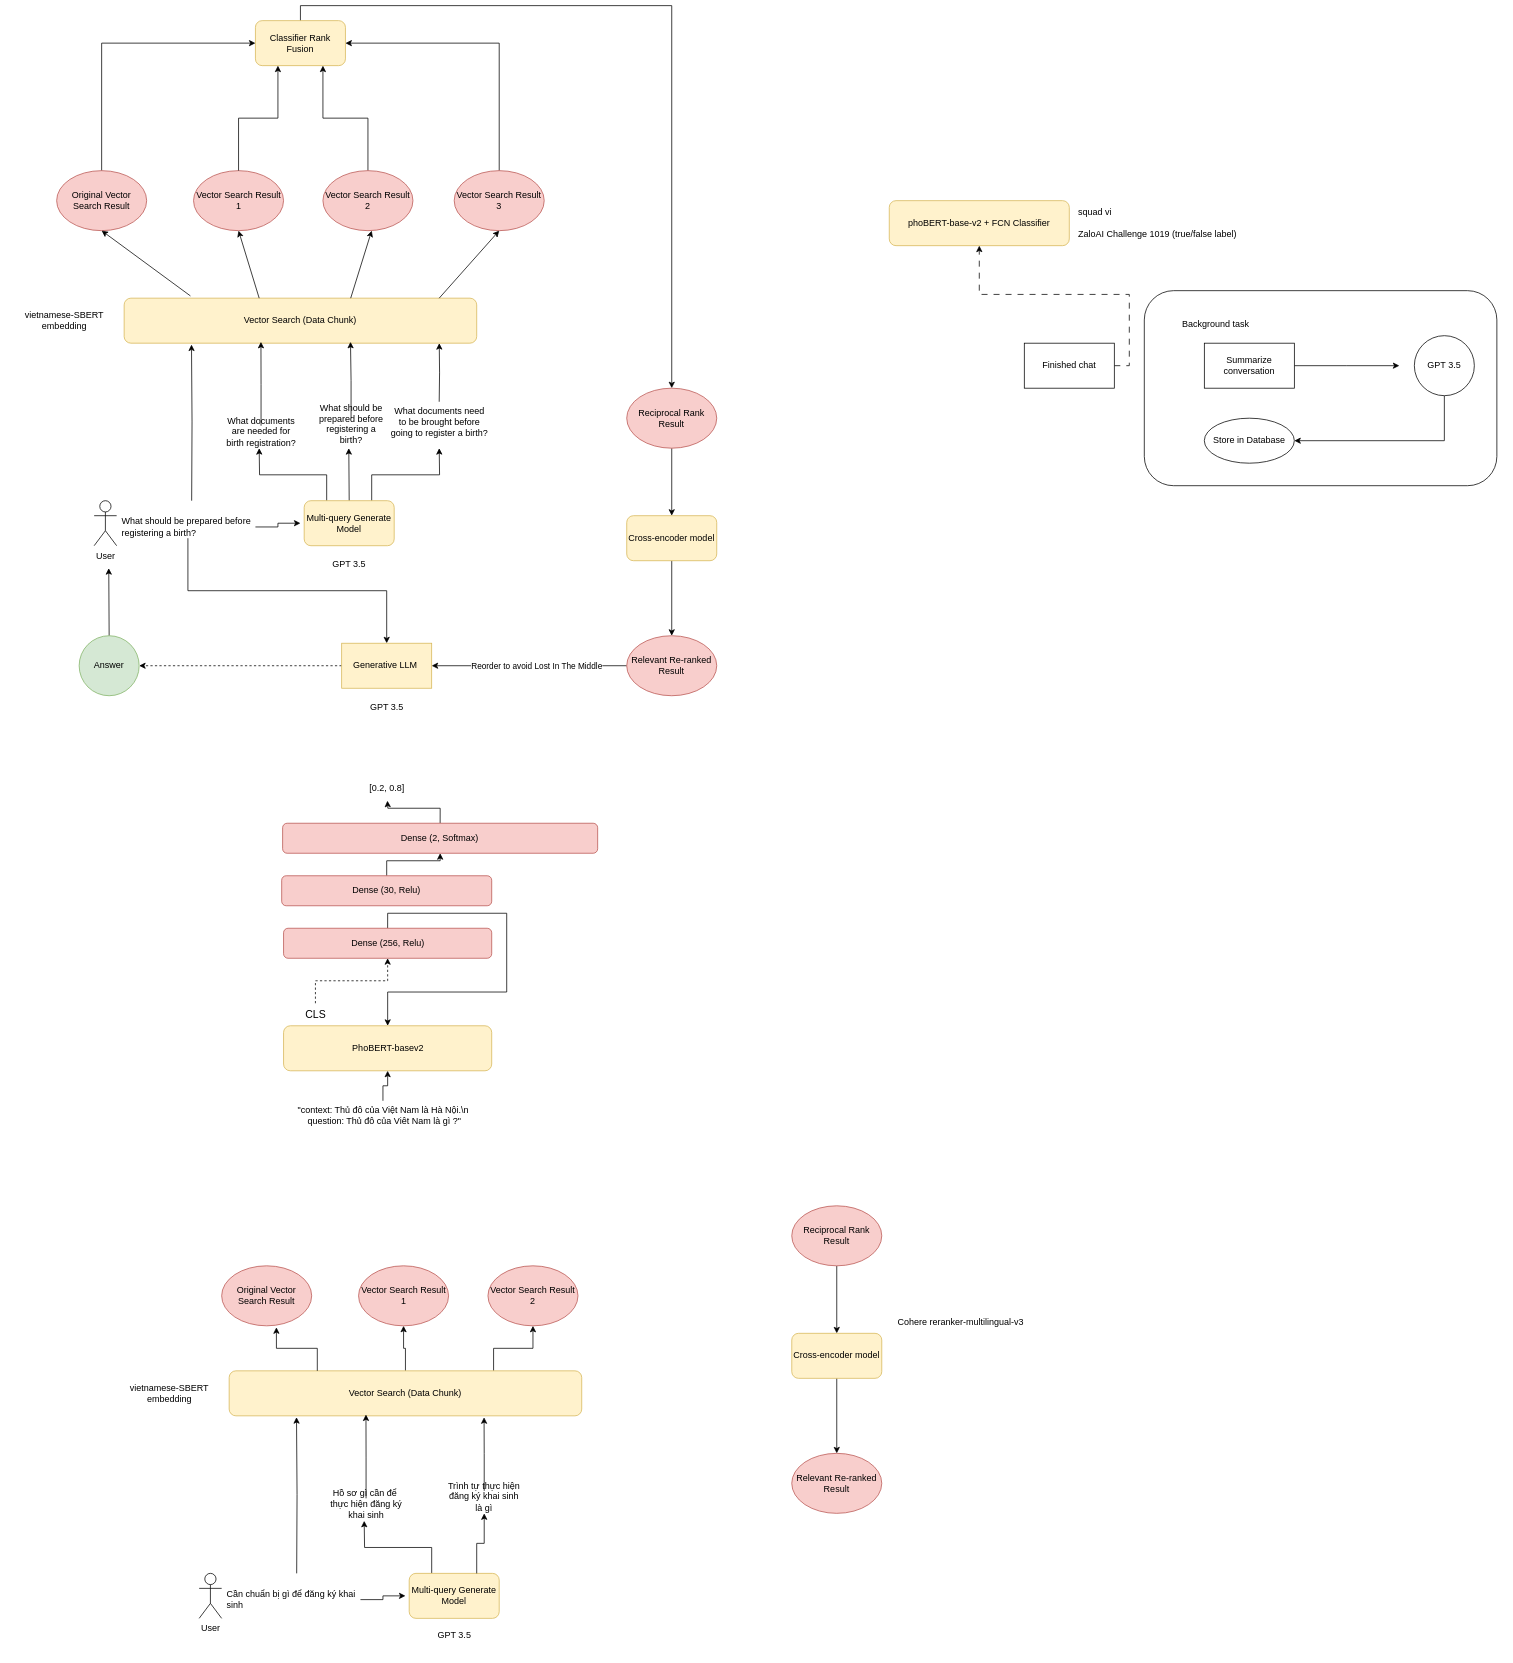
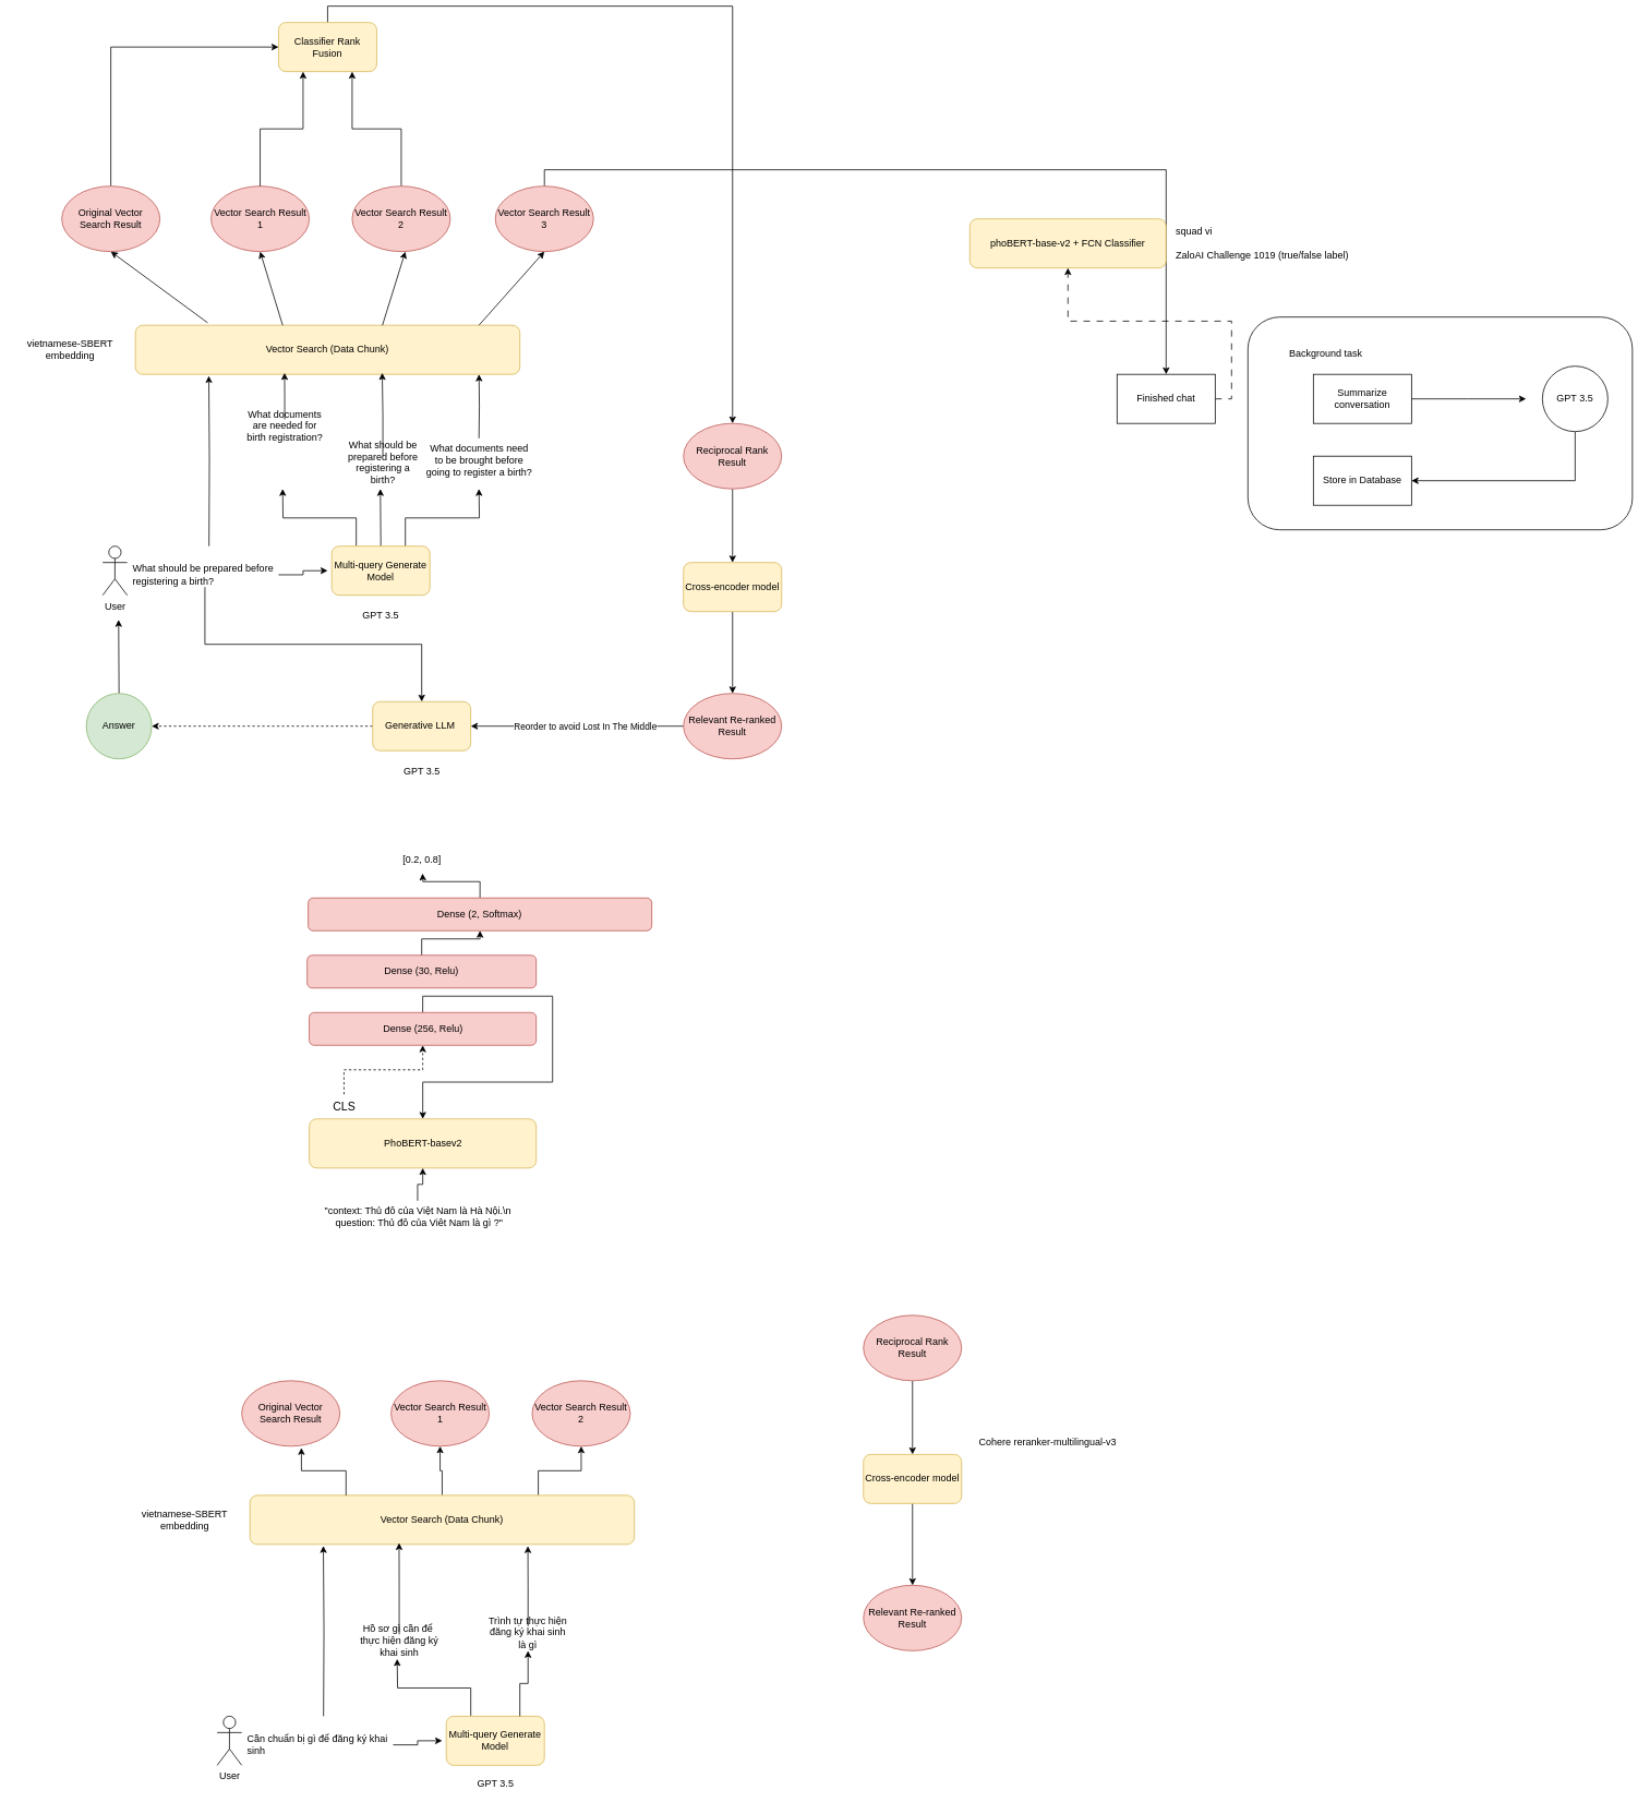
- <mxCell id="28" style="edgeStyle=orthogonalEdgeStyle;rounded=0;orthogonalLoop=1;jettySize=auto;html=1;exitX=0.5;exitY=0;exitDx=0;exitDy=0;entryX=1;entryY=0.5;entryDx=0;entryDy=0;" parent="1" source="29" target="22" edge="1"><mxGeometry relative="1" as="geometry" /></mxCell>
+ <mxCell id="28" style="edgeStyle=orthogonalEdgeStyle;rounded=0;orthogonalLoop=1;jettySize=auto;html=1;exitX=0.5;exitY=0;exitDx=0;exitDy=0;" parent="1" source="29" target="70" edge="1"><mxGeometry relative="1" as="geometry" /></mxCell>
- <mxCell id="14" value="&lt;div&gt;What documents are needed for birth registration?&lt;/div&gt;&lt;div&gt;&lt;br&gt;&lt;/div&gt;" style="text;html=1;strokeColor=none;fillColor=none;align=center;verticalAlign=middle;whiteSpace=wrap;rounded=0;" parent="1" vertex="1"><mxGeometry x="297.5" y="560" width="100" height="30" as="geometry" /></mxCell>
+ <mxCell id="14" value="&lt;div&gt;What documents are needed for birth registration?&lt;/div&gt;&lt;div&gt;&lt;br&gt;&lt;/div&gt;" style="text;html=1;strokeColor=none;fillColor=none;align=center;verticalAlign=middle;whiteSpace=wrap;rounded=0;" parent="1" vertex="1"><mxGeometry x="297.5" y="505" width="100" height="30" as="geometry" /></mxCell>
- <mxCell id="68" value="Store in Database" style="ellipse;whiteSpace=wrap;html=1;" parent="1" vertex="1"><mxGeometry x="1605" y="550" width="120" height="60" as="geometry" /></mxCell>
+ <mxCell id="68" value="Store in Database" style="rounded=0;whiteSpace=wrap;html=1;" parent="1" vertex="1"><mxGeometry x="1605" y="550" width="120" height="60" as="geometry" /></mxCell>
- <mxCell id="46" value="Generative LLM&amp;nbsp;" style="whiteSpace=wrap;html=1;fillColor=#fff2cc;strokeColor=#d6b656;rounded=0;" parent="1" vertex="1"><mxGeometry x="455" y="850" width="120" height="60" as="geometry" /></mxCell>
+ <mxCell id="46" value="Generative LLM&amp;nbsp;" style="rounded=1;whiteSpace=wrap;html=1;fillColor=#fff2cc;strokeColor=#d6b656;" parent="1" vertex="1"><mxGeometry x="455" y="850" width="120" height="60" as="geometry" /></mxCell>
